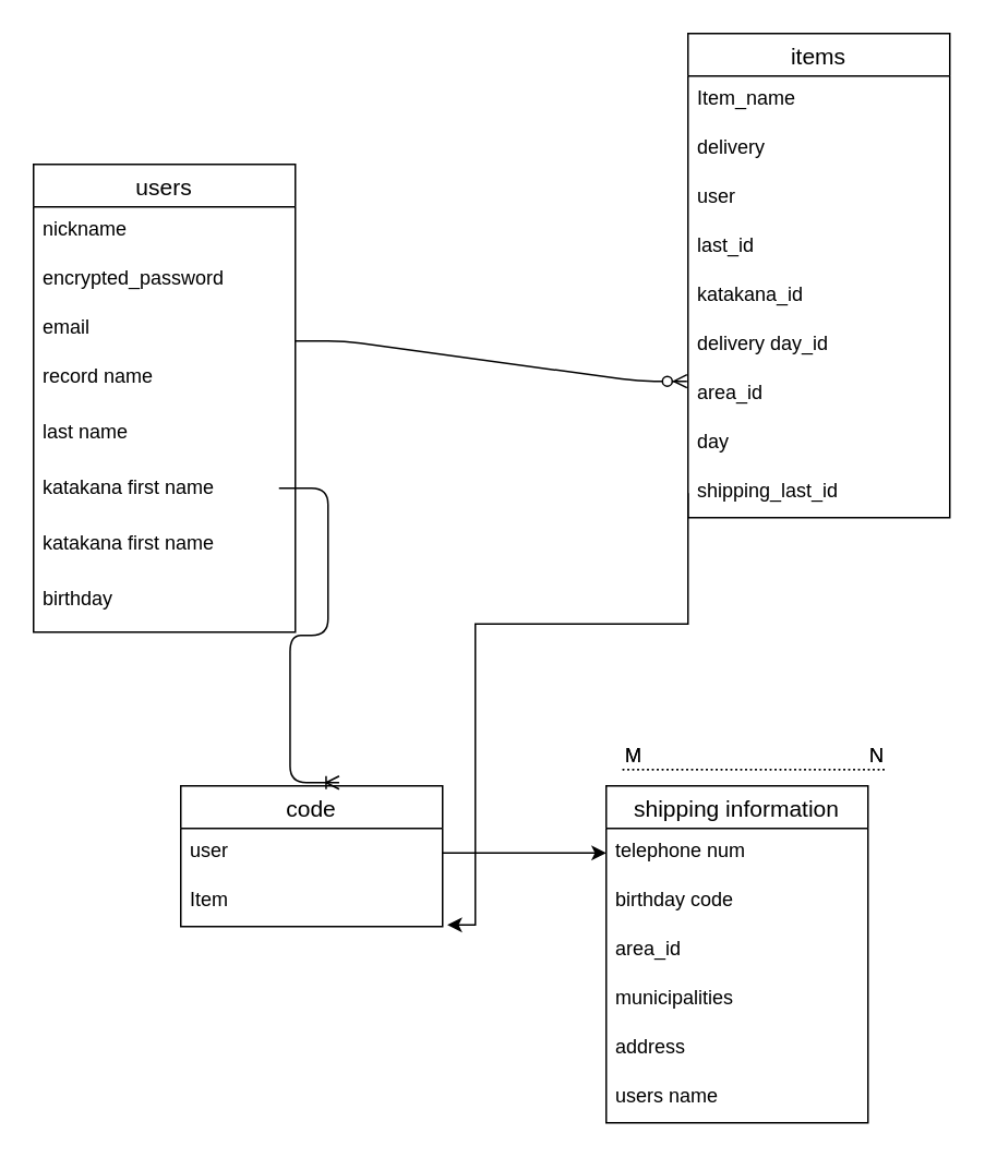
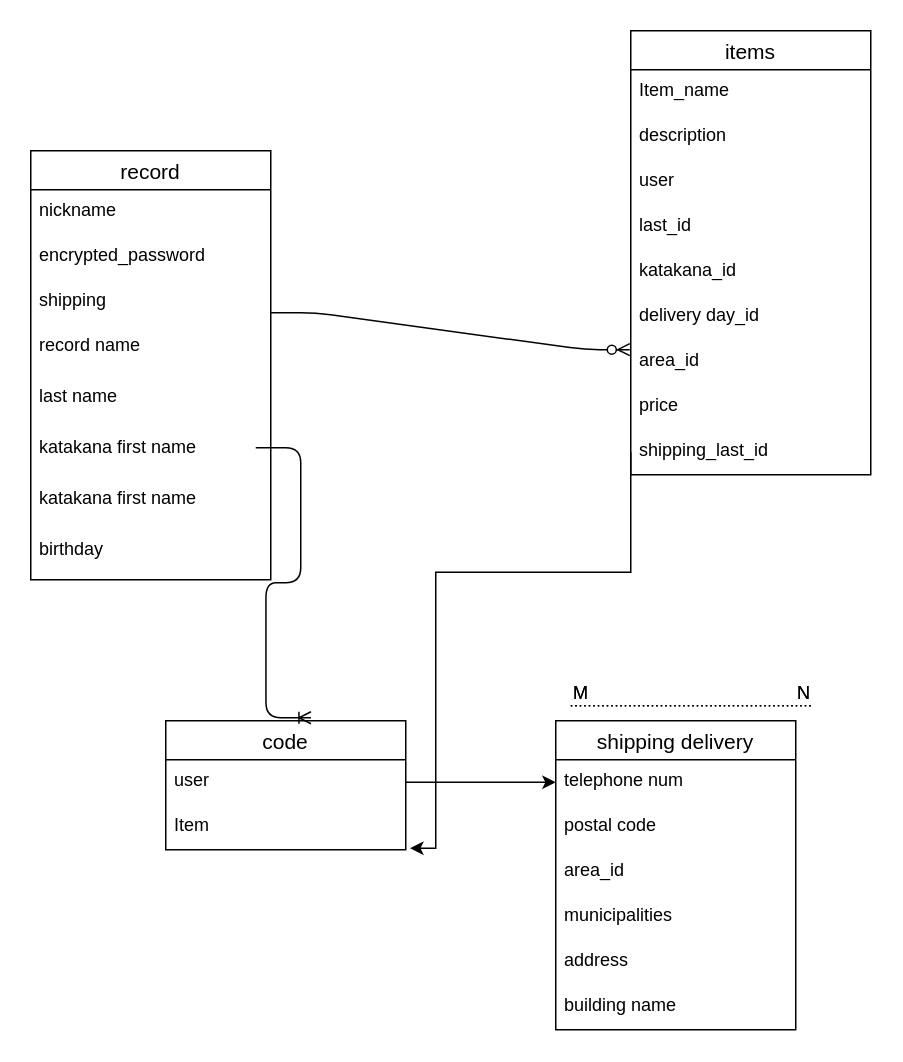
- <mxCell id="13" value="delivery" style="text;strokeColor=none;fillColor=none;spacingLeft=4;spacingRight=4;overflow=hidden;rotatable=0;points=[[0,0.5],[1,0.5]];portConstraint=eastwest;fontSize=12;" vertex="1" parent="11"><mxGeometry y="56" width="160" height="30" as="geometry" /></mxCell>
+ <mxCell id="13" value="description" style="text;strokeColor=none;fillColor=none;spacingLeft=4;spacingRight=4;overflow=hidden;rotatable=0;points=[[0,0.5],[1,0.5]];portConstraint=eastwest;fontSize=12;" vertex="1" parent="11"><mxGeometry y="56" width="160" height="30" as="geometry" /></mxCell>
- <mxCell id="2" value="users" style="swimlane;fontStyle=0;childLayout=stackLayout;horizontal=1;startSize=26;horizontalStack=0;resizeParent=1;resizeParentMax=0;resizeLast=0;collapsible=1;marginBottom=0;align=center;fontSize=14;" vertex="1" parent="1"><mxGeometry x="20" y="100" width="160" height="286" as="geometry"><mxRectangle x="80" y="260" width="70" height="26" as="alternateBounds" /></mxGeometry></mxCell>
+ <mxCell id="2" value="record" style="swimlane;fontStyle=0;childLayout=stackLayout;horizontal=1;startSize=26;horizontalStack=0;resizeParent=1;resizeParentMax=0;resizeLast=0;collapsible=1;marginBottom=0;align=center;fontSize=14;" vertex="1" parent="1"><mxGeometry x="20" y="100" width="160" height="286" as="geometry"><mxRectangle x="80" y="260" width="70" height="26" as="alternateBounds" /></mxGeometry></mxCell>
- <mxCell id="5" value="email" style="text;strokeColor=none;fillColor=none;spacingLeft=4;spacingRight=4;overflow=hidden;rotatable=0;points=[[0,0.5],[1,0.5]];portConstraint=eastwest;fontSize=12;" vertex="1" parent="2"><mxGeometry y="86" width="160" height="30" as="geometry" /></mxCell>
+ <mxCell id="5" value="shipping" style="text;strokeColor=none;fillColor=none;spacingLeft=4;spacingRight=4;overflow=hidden;rotatable=0;points=[[0,0.5],[1,0.5]];portConstraint=eastwest;fontSize=12;" vertex="1" parent="2"><mxGeometry y="86" width="160" height="30" as="geometry" /></mxCell>
- <mxCell id="19" value="day" style="text;strokeColor=none;fillColor=none;spacingLeft=4;spacingRight=4;overflow=hidden;rotatable=0;points=[[0,0.5],[1,0.5]];portConstraint=eastwest;fontSize=12;" vertex="1" parent="11"><mxGeometry y="236" width="160" height="30" as="geometry" /></mxCell>
+ <mxCell id="19" value="price" style="text;strokeColor=none;fillColor=none;spacingLeft=4;spacingRight=4;overflow=hidden;rotatable=0;points=[[0,0.5],[1,0.5]];portConstraint=eastwest;fontSize=12;" vertex="1" parent="11"><mxGeometry y="236" width="160" height="30" as="geometry" /></mxCell>
- <mxCell id="25" value="shipping information" style="swimlane;fontStyle=0;childLayout=stackLayout;horizontal=1;startSize=26;horizontalStack=0;resizeParent=1;resizeParentMax=0;resizeLast=0;collapsible=1;marginBottom=0;align=center;fontSize=14;" vertex="1" parent="1"><mxGeometry x="370" y="480" width="160" height="206" as="geometry" /></mxCell>
+ <mxCell id="25" value="shipping delivery" style="swimlane;fontStyle=0;childLayout=stackLayout;horizontal=1;startSize=26;horizontalStack=0;resizeParent=1;resizeParentMax=0;resizeLast=0;collapsible=1;marginBottom=0;align=center;fontSize=14;" vertex="1" parent="1"><mxGeometry x="370" y="480" width="160" height="206" as="geometry" /></mxCell>
- <mxCell id="27" value="birthday code" style="text;strokeColor=none;fillColor=none;spacingLeft=4;spacingRight=4;overflow=hidden;rotatable=0;points=[[0,0.5],[1,0.5]];portConstraint=eastwest;fontSize=12;" vertex="1" parent="25"><mxGeometry y="56" width="160" height="30" as="geometry" /></mxCell>
+ <mxCell id="27" value="postal code" style="text;strokeColor=none;fillColor=none;spacingLeft=4;spacingRight=4;overflow=hidden;rotatable=0;points=[[0,0.5],[1,0.5]];portConstraint=eastwest;fontSize=12;" vertex="1" parent="25"><mxGeometry y="56" width="160" height="30" as="geometry" /></mxCell>
- <mxCell id="31" value="users name" style="text;strokeColor=none;fillColor=none;spacingLeft=4;spacingRight=4;overflow=hidden;rotatable=0;points=[[0,0.5],[1,0.5]];portConstraint=eastwest;fontSize=12;" vertex="1" parent="25"><mxGeometry y="176" width="160" height="30" as="geometry" /></mxCell>
+ <mxCell id="31" value="building name" style="text;strokeColor=none;fillColor=none;spacingLeft=4;spacingRight=4;overflow=hidden;rotatable=0;points=[[0,0.5],[1,0.5]];portConstraint=eastwest;fontSize=12;" vertex="1" parent="25"><mxGeometry y="176" width="160" height="30" as="geometry" /></mxCell>
